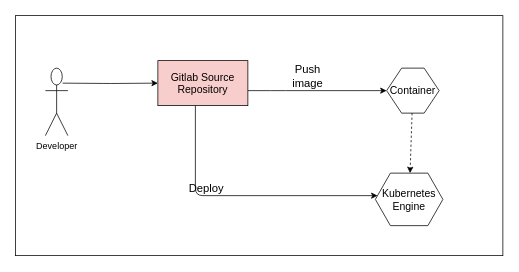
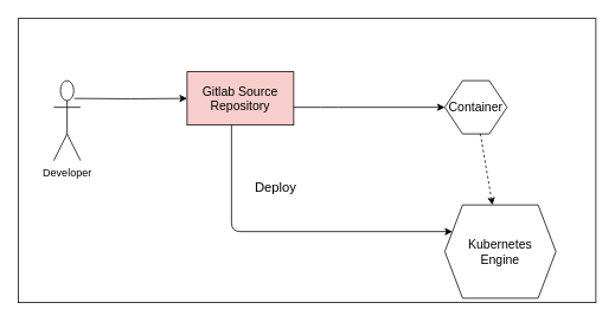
- <mxCell id="10" value="&lt;font style=&quot;font-size: 15px&quot;&gt;Push image&lt;/font&gt;" style="text;html=1;strokeColor=none;fillColor=none;align=center;verticalAlign=middle;whiteSpace=wrap;rounded=0;" vertex="1" parent="1"><mxGeometry x="370" y="80" width="80" height="40" as="geometry" /></mxCell>
- <mxCell id="5" value="&lt;font style=&quot;font-size: 14px&quot;&gt;Container&lt;/font&gt;" style="shape=hexagon;perimeter=hexagonPerimeter2;whiteSpace=wrap;html=1;fixedSize=1;size=20;" vertex="1" parent="1"><mxGeometry x="515" y="90" width="70" height="60" as="geometry" /></mxCell>
+ <mxCell id="5" value="&lt;font style=&quot;font-size: 14px&quot;&gt;Container&lt;/font&gt;" style="shape=hexagon;perimeter=hexagonPerimeter2;whiteSpace=wrap;html=1;fixedSize=1;size=20;" vertex="1" parent="1"><mxGeometry x="500" y="90" width="70" height="60" as="geometry" /></mxCell>
- <mxCell id="11" value="&lt;font style=&quot;font-size: 15px&quot;&gt;Deploy&lt;/font&gt;" style="text;html=1;strokeColor=none;fillColor=none;align=center;verticalAlign=middle;whiteSpace=wrap;rounded=0;" vertex="1" parent="1"><mxGeometry x="235" y="230" width="80" height="40" as="geometry" /></mxCell>
+ <mxCell id="11" value="&lt;font style=&quot;font-size: 15px&quot;&gt;Deploy&lt;/font&gt;" style="text;html=1;strokeColor=none;fillColor=none;align=center;verticalAlign=middle;whiteSpace=wrap;rounded=0;" vertex="1" parent="1"><mxGeometry x="270" y="190" width="80" height="40" as="geometry" /></mxCell>
- <mxCell id="6" value="&lt;font style=&quot;font-size: 14px&quot;&gt;Kubernetes&lt;br&gt;Engine&lt;/font&gt;" style="shape=hexagon;perimeter=hexagonPerimeter2;whiteSpace=wrap;html=1;fixedSize=1;size=20;" vertex="1" parent="1"><mxGeometry x="500" y="230" width="90" height="70" as="geometry" /></mxCell>
+ <mxCell id="6" value="&lt;font style=&quot;font-size: 14px&quot;&gt;Kubernetes&lt;br&gt;Engine&lt;/font&gt;" style="shape=hexagon;perimeter=hexagonPerimeter2;whiteSpace=wrap;html=1;fixedSize=1;size=20;" vertex="1" parent="1"><mxGeometry x="500" y="230" width="125" height="105" as="geometry" /></mxCell>
